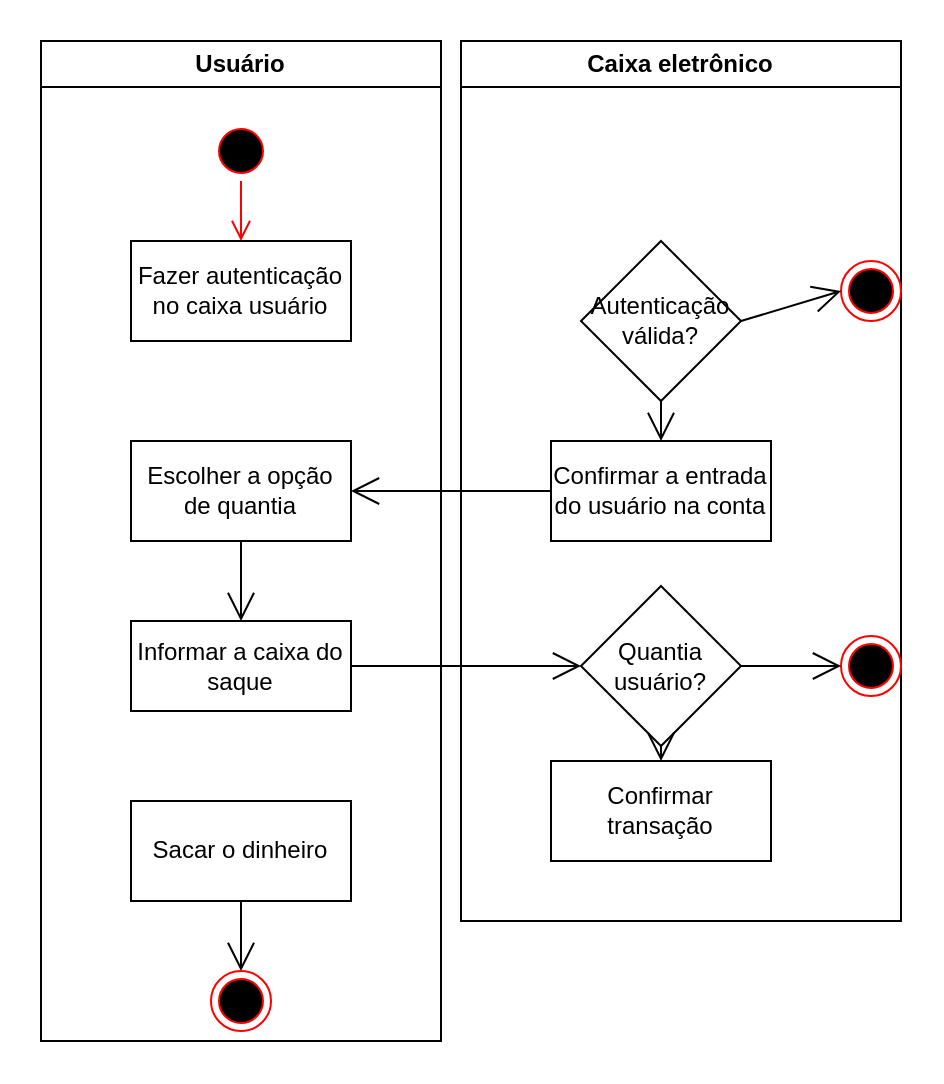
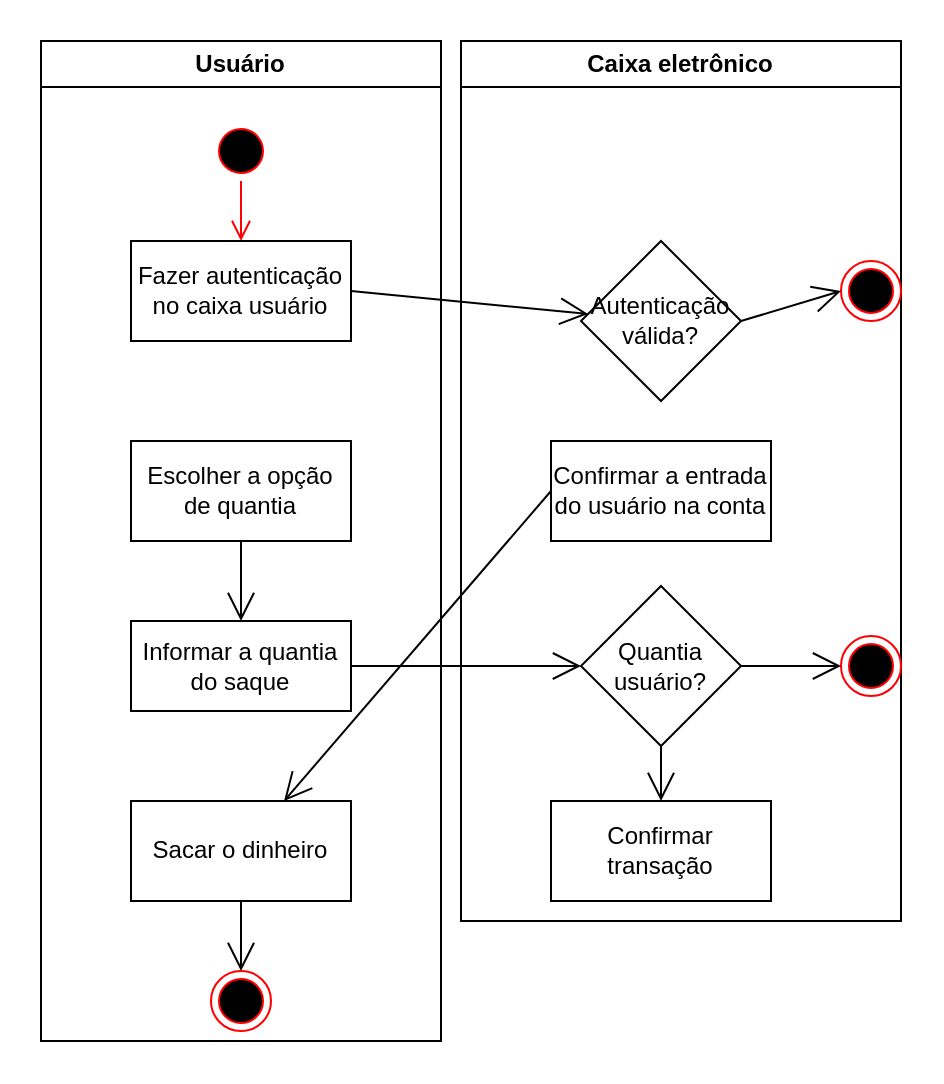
+ <mxCell id="20" value="" style="endArrow=open;endFill=1;endSize=12;html=1;rounded=0;exitX=1;exitY=0.5;exitDx=0;exitDy=0;" edge="1" parent="1" source="5" target="11"><mxGeometry width="160" relative="1" as="geometry"><mxPoint x="180" y="260" as="sourcePoint" /><mxPoint x="250" y="145" as="targetPoint" /></mxGeometry></mxCell>
- <mxCell id="14" value="" style="endArrow=open;endFill=1;endSize=12;html=1;rounded=0;exitX=0.5;exitY=1;exitDx=0;exitDy=0;" edge="1" parent="10" source="11" target="13"><mxGeometry width="160" relative="1" as="geometry"><mxPoint x="-30" y="260" as="sourcePoint" /><mxPoint x="100" y="200" as="targetPoint" /></mxGeometry></mxCell>
- <mxCell id="22" value="" style="endArrow=open;endFill=1;endSize=12;html=1;rounded=0;exitX=0;exitY=0.5;exitDx=0;exitDy=0;entryX=1;entryY=0.5;entryDx=0;entryDy=0;" edge="1" parent="1" source="13" target="6"><mxGeometry width="160" relative="1" as="geometry"><mxPoint x="200" y="280" as="sourcePoint" /><mxPoint x="180" y="245" as="targetPoint" /></mxGeometry></mxCell>
+ <mxCell id="22" value="" style="endArrow=open;endFill=1;endSize=12;html=1;rounded=0;exitX=0;exitY=0.5;exitDx=0;exitDy=0;" edge="1" parent="1" source="13" target="9"><mxGeometry width="160" relative="1" as="geometry"><mxPoint x="200" y="280" as="sourcePoint" /><mxPoint x="180" y="245" as="targetPoint" /></mxGeometry></mxCell>
- <mxCell id="7" value="Informar a caixa do saque" style="html=1;whiteSpace=wrap;" vertex="1" parent="2"><mxGeometry x="45" y="290" width="110" height="45" as="geometry" /></mxCell>
+ <mxCell id="7" value="Informar a quantia do saque" style="html=1;whiteSpace=wrap;" vertex="1" parent="2"><mxGeometry x="45" y="290" width="110" height="45" as="geometry" /></mxCell>
- <mxCell id="18" value="Confirmar transação" style="html=1;whiteSpace=wrap;" vertex="1" parent="10"><mxGeometry x="45" y="360" width="110" height="50" as="geometry" /></mxCell>
+ <mxCell id="18" value="Confirmar transação" style="html=1;whiteSpace=wrap;" vertex="1" parent="10"><mxGeometry x="45" y="380" width="110" height="50" as="geometry" /></mxCell>
